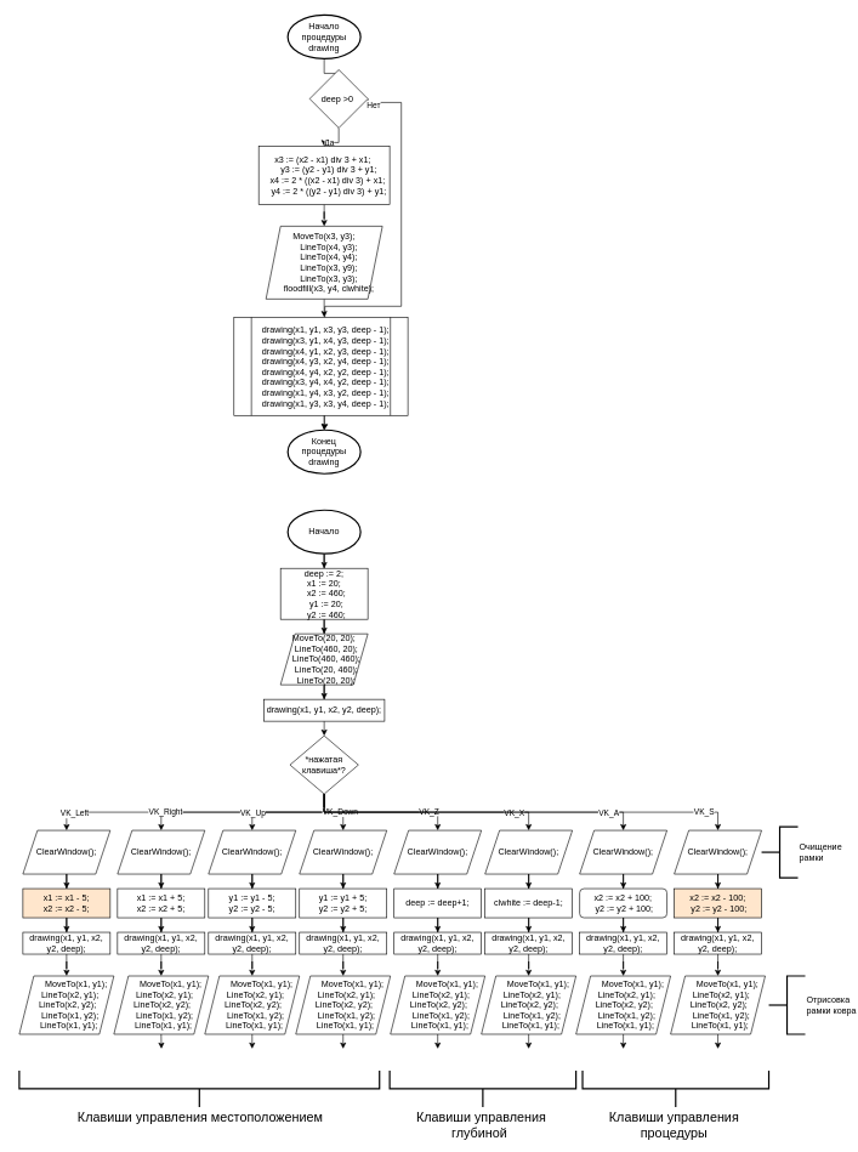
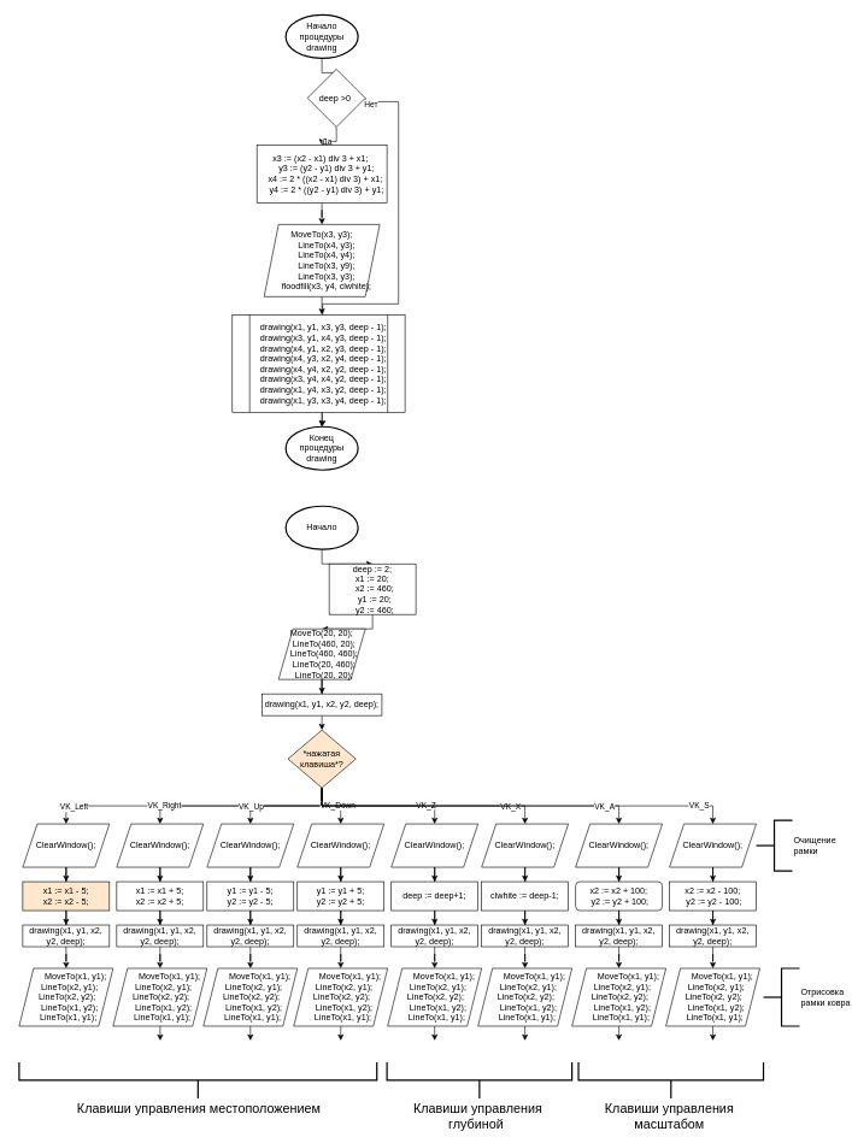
- <mxCell id="18" value="deep := 2;&lt;br&gt;&lt;div&gt;x1 := 20;&lt;/div&gt;&lt;div&gt;&amp;nbsp; x2 := 460;&lt;/div&gt;&lt;div&gt;&amp;nbsp; y1 := 20;&lt;/div&gt;&lt;div&gt;&amp;nbsp; y2 := 460;&lt;/div&gt;" style="rounded=0;whiteSpace=wrap;html=1;" parent="1" vertex="1"><mxGeometry x="385" y="780" width="120" height="70" as="geometry" /></mxCell>
+ <mxCell id="18" value="deep := 2;&lt;br&gt;&lt;div&gt;x1 := 20;&lt;/div&gt;&lt;div&gt;&amp;nbsp; x2 := 460;&lt;/div&gt;&lt;div&gt;&amp;nbsp; y1 := 20;&lt;/div&gt;&lt;div&gt;&amp;nbsp; y2 := 460;&lt;/div&gt;" style="rounded=0;whiteSpace=wrap;html=1;" parent="1" vertex="1"><mxGeometry x="455" y="780" width="120" height="70" as="geometry" /></mxCell>
- <mxCell id="37" value="*нажатая клавиша*?" style="rhombus;whiteSpace=wrap;html=1;" parent="1" vertex="1"><mxGeometry x="398" y="1010" width="94" height="80" as="geometry" /></mxCell>
+ <mxCell id="37" value="*нажатая клавиша*?" style="rhombus;whiteSpace=wrap;html=1;fillColor=#ffe6cc;" parent="1" vertex="1"><mxGeometry x="398" y="1010" width="94" height="80" as="geometry" /></mxCell>
- <mxCell id="103" value="&lt;div&gt;x2 := x2 - 100;&lt;/div&gt;&lt;div&gt;&amp;nbsp;y2 := y2 - 100;&lt;/div&gt;" style="rounded=0;whiteSpace=wrap;html=1;fillColor=#ffe6cc;" vertex="1" parent="1"><mxGeometry x="926" y="1220" width="120" height="40" as="geometry" /></mxCell>
+ <mxCell id="103" value="&lt;div&gt;x2 := x2 - 100;&lt;/div&gt;&lt;div&gt;&amp;nbsp;y2 := y2 - 100;&lt;/div&gt;" style="rounded=0;whiteSpace=wrap;html=1;" vertex="1" parent="1"><mxGeometry x="926" y="1220" width="120" height="40" as="geometry" /></mxCell>
- <mxCell id="109" value="&lt;font style=&quot;font-size: 18px;&quot;&gt;Клавиши управления процедуры&lt;/font&gt;" style="text;html=1;strokeColor=none;fillColor=none;align=center;verticalAlign=middle;whiteSpace=wrap;rounded=0;" vertex="1" parent="1"><mxGeometry x="796" y="1530" width="260" height="30" as="geometry" /></mxCell>
+ <mxCell id="109" value="&lt;font style=&quot;font-size: 18px;&quot;&gt;Клавиши управления масштабом&lt;/font&gt;" style="text;html=1;strokeColor=none;fillColor=none;align=center;verticalAlign=middle;whiteSpace=wrap;rounded=0;" vertex="1" parent="1"><mxGeometry x="796" y="1530" width="260" height="30" as="geometry" /></mxCell>
